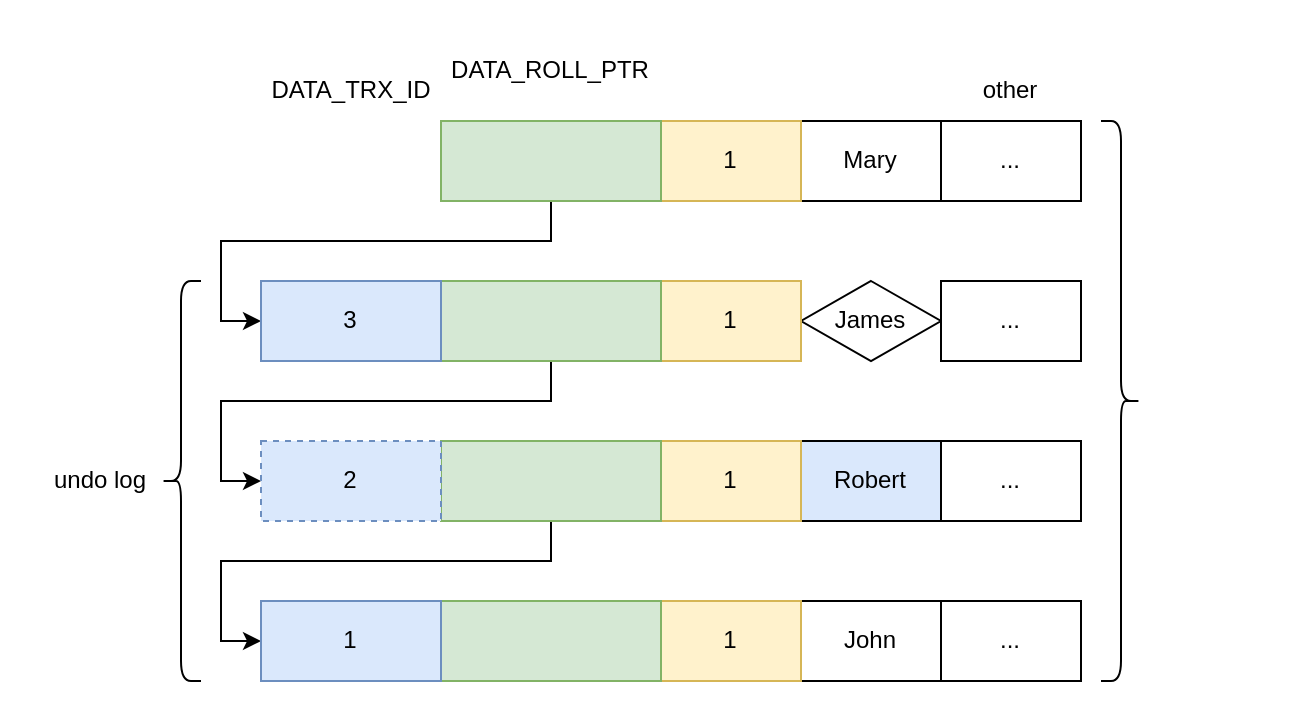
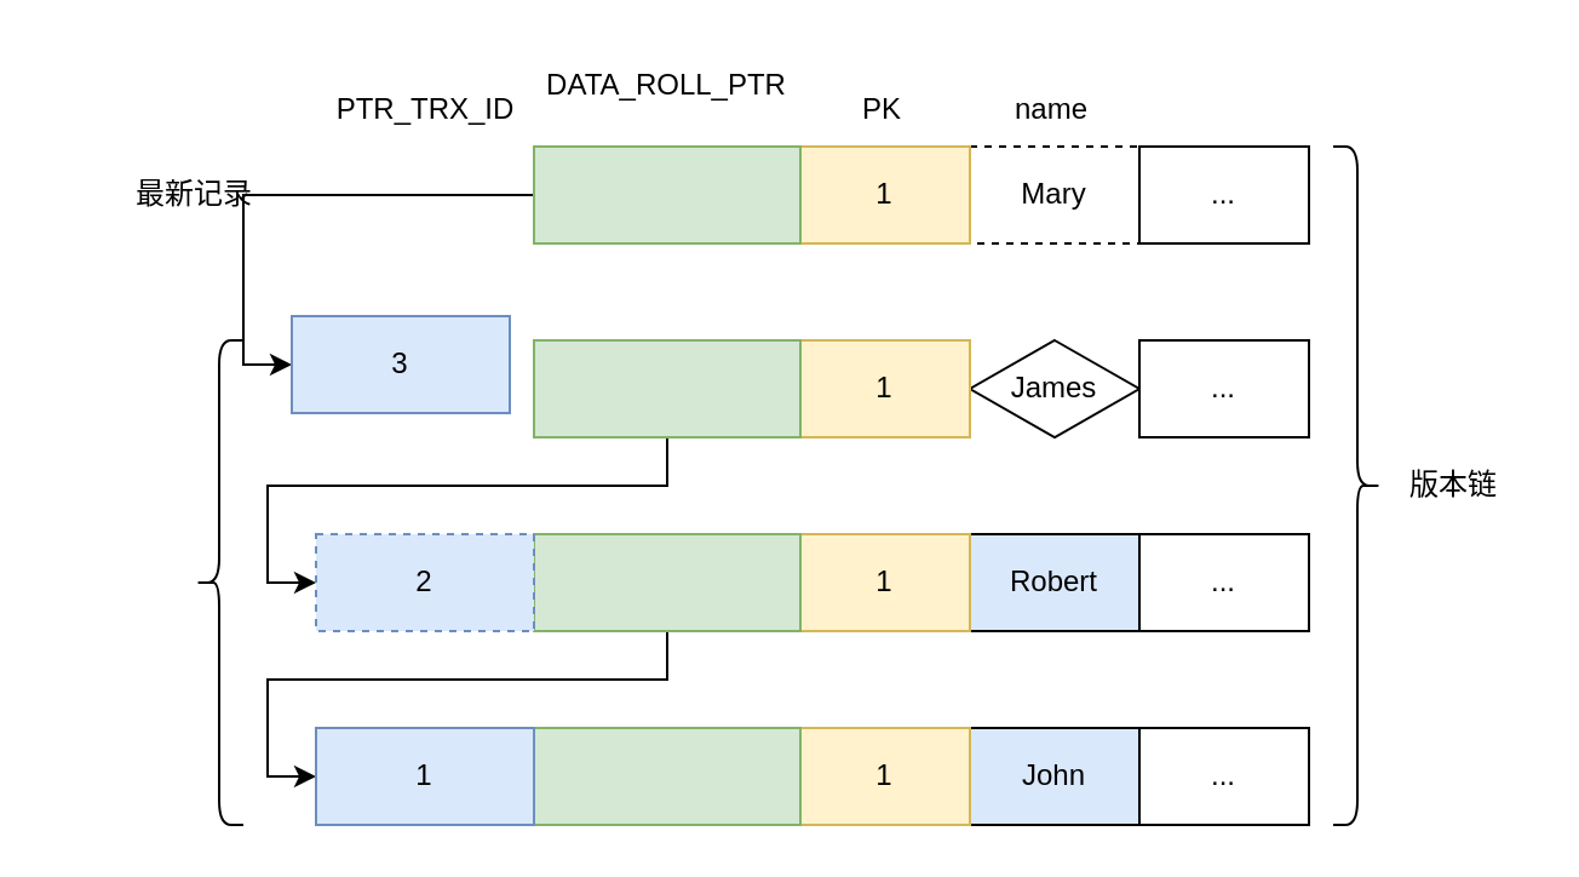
- <mxCell id="6" value="DATA_TRX_ID" style="text;html=1;strokeColor=none;fillColor=none;align=center;verticalAlign=middle;whiteSpace=wrap;rounded=0;" vertex="1" parent="1"><mxGeometry x="132.5" y="30" width="85" height="30" as="geometry" /></mxCell>
+ <mxCell id="6" value="PTR_TRX_ID" style="text;html=1;strokeColor=none;fillColor=none;align=center;verticalAlign=middle;whiteSpace=wrap;rounded=0;" vertex="1" parent="1"><mxGeometry x="132.5" y="30" width="85" height="30" as="geometry" /></mxCell>
+ <mxCell id="8" value="PK" style="text;html=1;strokeColor=none;fillColor=none;align=center;verticalAlign=middle;whiteSpace=wrap;rounded=0;" vertex="1" parent="1"><mxGeometry x="334" y="30" width="60" height="30" as="geometry" /></mxCell>
+ <mxCell id="9" value="name" style="text;html=1;strokeColor=none;fillColor=none;align=center;verticalAlign=middle;whiteSpace=wrap;rounded=0;" vertex="1" parent="1"><mxGeometry x="404" y="30" width="60" height="30" as="geometry" /></mxCell>
- <mxCell id="33" value="other" style="text;html=1;strokeColor=none;fillColor=none;align=center;verticalAlign=middle;whiteSpace=wrap;rounded=0;" vertex="1" parent="1"><mxGeometry x="475" y="30" width="60" height="30" as="geometry" /></mxCell>
+ <mxCell id="28" value="最新记录" style="text;html=1;strokeColor=none;fillColor=none;align=center;verticalAlign=middle;whiteSpace=wrap;rounded=0;" vertex="1" parent="1"><mxGeometry x="50" y="65" width="60" height="30" as="geometry" /></mxCell>
- <mxCell id="2" value="Mary" style="rounded=0;whiteSpace=wrap;html=1;" vertex="1" parent="1"><mxGeometry x="400" y="60" width="70" height="40" as="geometry" /></mxCell>
+ <mxCell id="2" value="Mary" style="rounded=0;whiteSpace=wrap;html=1;dashed=1;" vertex="1" parent="1"><mxGeometry x="400" y="60" width="70" height="40" as="geometry" /></mxCell>
- <mxCell id="14" value="3" style="rounded=0;whiteSpace=wrap;html=1;fillColor=#dae8fc;strokeColor=#6c8ebf;" vertex="1" parent="1"><mxGeometry x="130" y="140" width="90" height="40" as="geometry" /></mxCell>
+ <mxCell id="14" value="3" style="rounded=0;whiteSpace=wrap;html=1;fillColor=#dae8fc;strokeColor=#6c8ebf;" vertex="1" parent="1"><mxGeometry x="120" y="130" width="90" height="40" as="geometry" /></mxCell>
+ <mxCell id="27" value="版本链" style="text;html=1;strokeColor=none;fillColor=none;align=center;verticalAlign=middle;whiteSpace=wrap;rounded=0;" vertex="1" parent="1"><mxGeometry x="570" y="185" width="60" height="30" as="geometry" /></mxCell>
- <mxCell id="25" value="undo log" style="text;html=1;strokeColor=none;fillColor=none;align=center;verticalAlign=middle;whiteSpace=wrap;rounded=0;" vertex="1" parent="1"><mxGeometry x="20" y="225" width="60" height="30" as="geometry" /></mxCell>
- <mxCell id="20" value="John" style="rounded=0;whiteSpace=wrap;html=1;" vertex="1" parent="1"><mxGeometry x="400" y="300" width="70" height="40" as="geometry" /></mxCell>
+ <mxCell id="20" value="John" style="rounded=0;whiteSpace=wrap;html=1;fillColor=#dae8fc;" vertex="1" parent="1"><mxGeometry x="400" y="300" width="70" height="40" as="geometry" /></mxCell>
